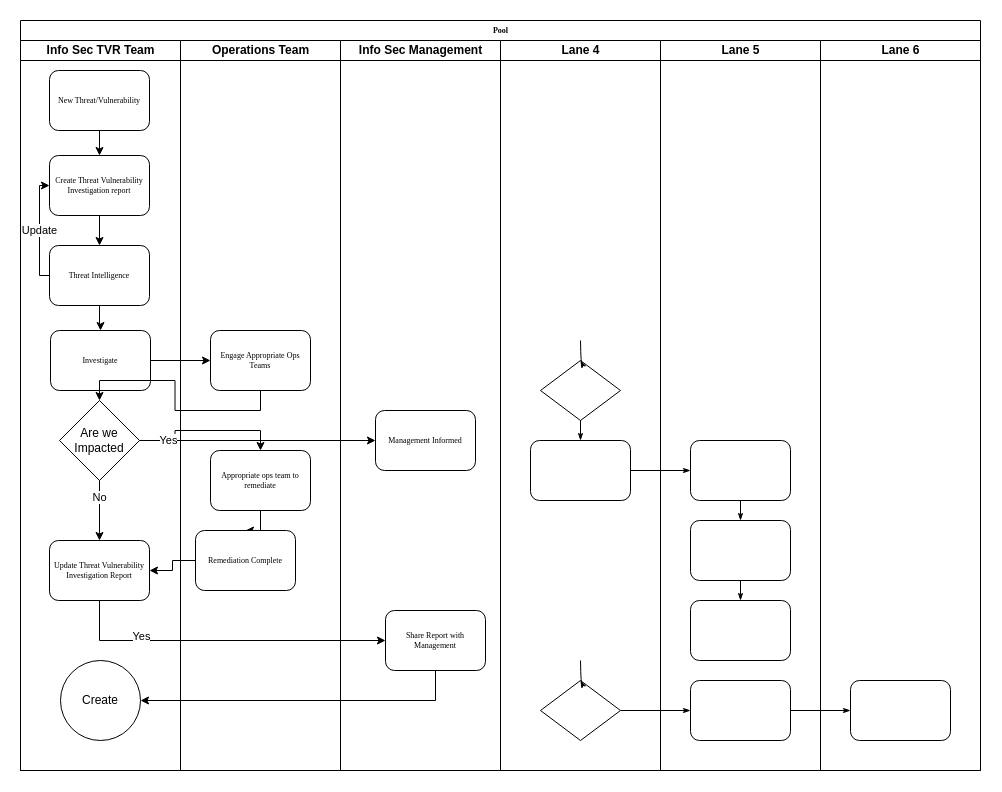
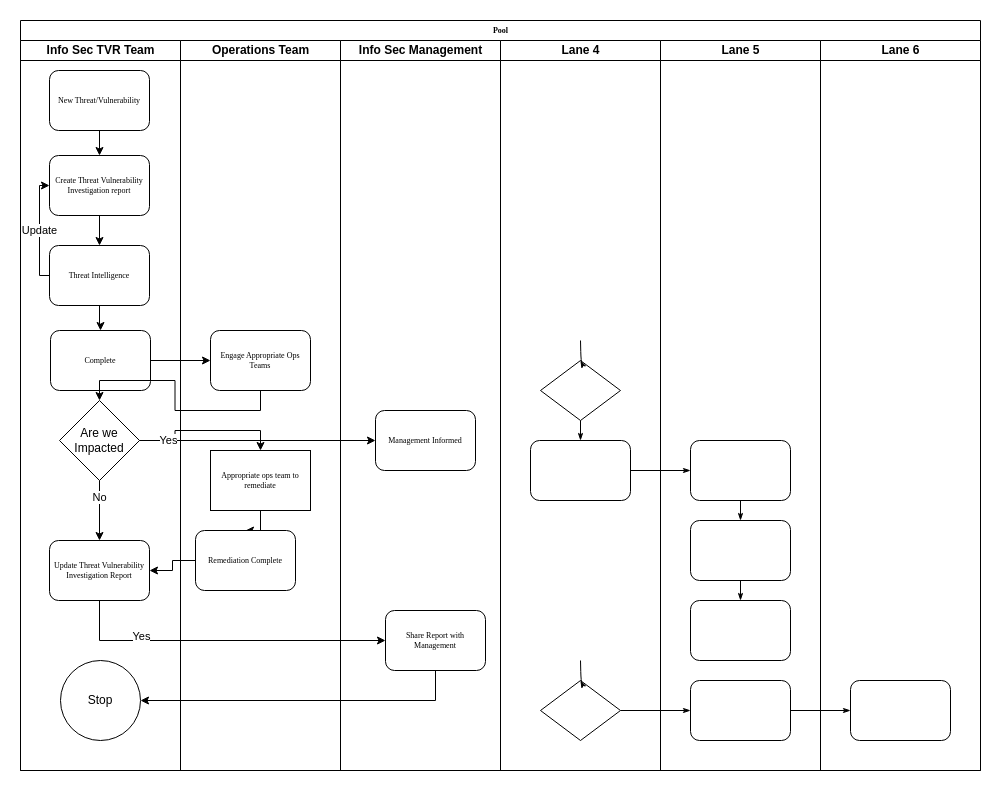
- <mxCell id="16" value="Investigate" style="rounded=1;whiteSpace=wrap;html=1;shadow=0;labelBackgroundColor=none;strokeWidth=1;fontFamily=Verdana;fontSize=8;align=center;" vertex="1" parent="4"><mxGeometry x="30" y="290" width="100" height="60" as="geometry" /></mxCell>
+ <mxCell id="16" value="Complete" style="rounded=1;whiteSpace=wrap;html=1;shadow=0;labelBackgroundColor=none;strokeWidth=1;fontFamily=Verdana;fontSize=8;align=center;" vertex="1" parent="4"><mxGeometry x="30" y="290" width="100" height="60" as="geometry" /></mxCell>
- <mxCell id="22" value="Appropriate ops team to remediate" style="rounded=1;whiteSpace=wrap;html=1;shadow=0;labelBackgroundColor=none;strokeWidth=1;fontFamily=Verdana;fontSize=8;align=center;" parent="20" vertex="1"><mxGeometry x="30" y="410" width="100" height="60" as="geometry" /></mxCell>
+ <mxCell id="22" value="Appropriate ops team to remediate" style="whiteSpace=wrap;html=1;shadow=0;labelBackgroundColor=none;strokeWidth=1;fontFamily=Verdana;fontSize=8;align=center;rounded=0;" parent="20" vertex="1"><mxGeometry x="30" y="410" width="100" height="60" as="geometry" /></mxCell>
- <mxCell id="15" value="Create" style="ellipse;whiteSpace=wrap;html=1;aspect=fixed;" vertex="1" parent="4"><mxGeometry x="40" y="620" width="80" height="80" as="geometry" /></mxCell>
+ <mxCell id="15" value="Stop" style="ellipse;whiteSpace=wrap;html=1;aspect=fixed;" vertex="1" parent="4"><mxGeometry x="40" y="620" width="80" height="80" as="geometry" /></mxCell>
